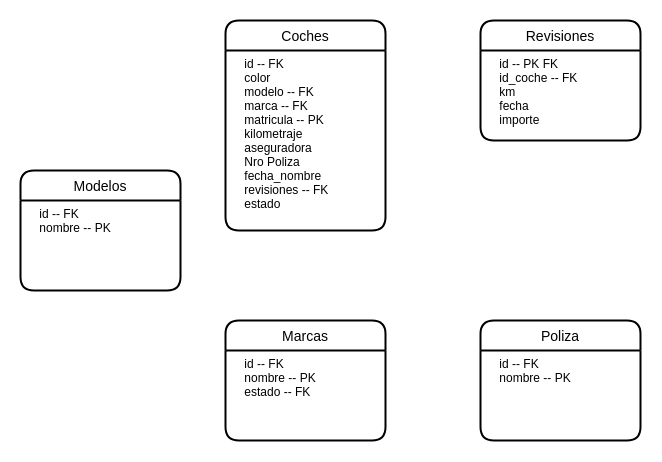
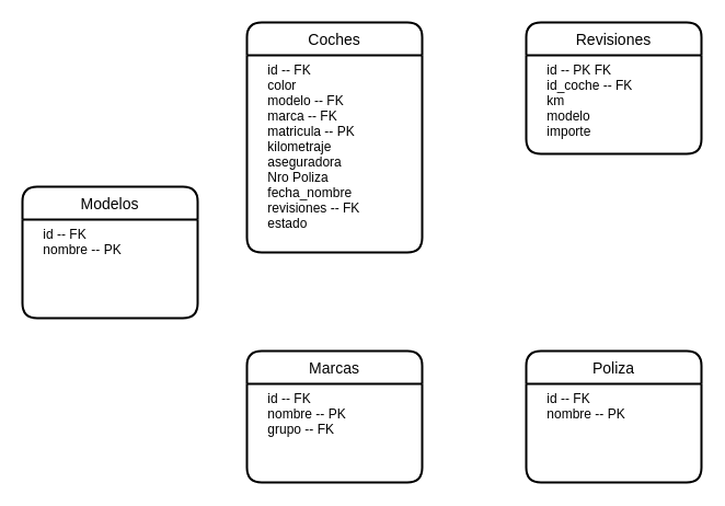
- <mxCell id="5" value="    id -- PK FK&#10;    id_coche -- FK&#10;    km&#10;    fecha&#10;    importe" style="align=left;strokeColor=none;fillColor=none;spacingLeft=4;fontSize=12;verticalAlign=top;resizable=0;rotatable=0;part=1;" parent="4" vertex="1"><mxGeometry y="30" width="160" height="90" as="geometry" /></mxCell>
+ <mxCell id="5" value="    id -- PK FK&#10;    id_coche -- FK&#10;    km&#10;    modelo&#10;    importe" style="align=left;strokeColor=none;fillColor=none;spacingLeft=4;fontSize=12;verticalAlign=top;resizable=0;rotatable=0;part=1;" parent="4" vertex="1"><mxGeometry y="30" width="160" height="90" as="geometry" /></mxCell>
- <mxCell id="9" value="    id -- FK&#10;    nombre -- PK&#10;    estado -- FK" style="align=left;strokeColor=none;fillColor=none;spacingLeft=4;fontSize=12;verticalAlign=top;resizable=0;rotatable=0;part=1;" parent="8" vertex="1"><mxGeometry y="30" width="160" height="90" as="geometry" /></mxCell>
+ <mxCell id="9" value="    id -- FK&#10;    nombre -- PK&#10;    grupo -- FK" style="align=left;strokeColor=none;fillColor=none;spacingLeft=4;fontSize=12;verticalAlign=top;resizable=0;rotatable=0;part=1;" parent="8" vertex="1"><mxGeometry y="30" width="160" height="90" as="geometry" /></mxCell>
